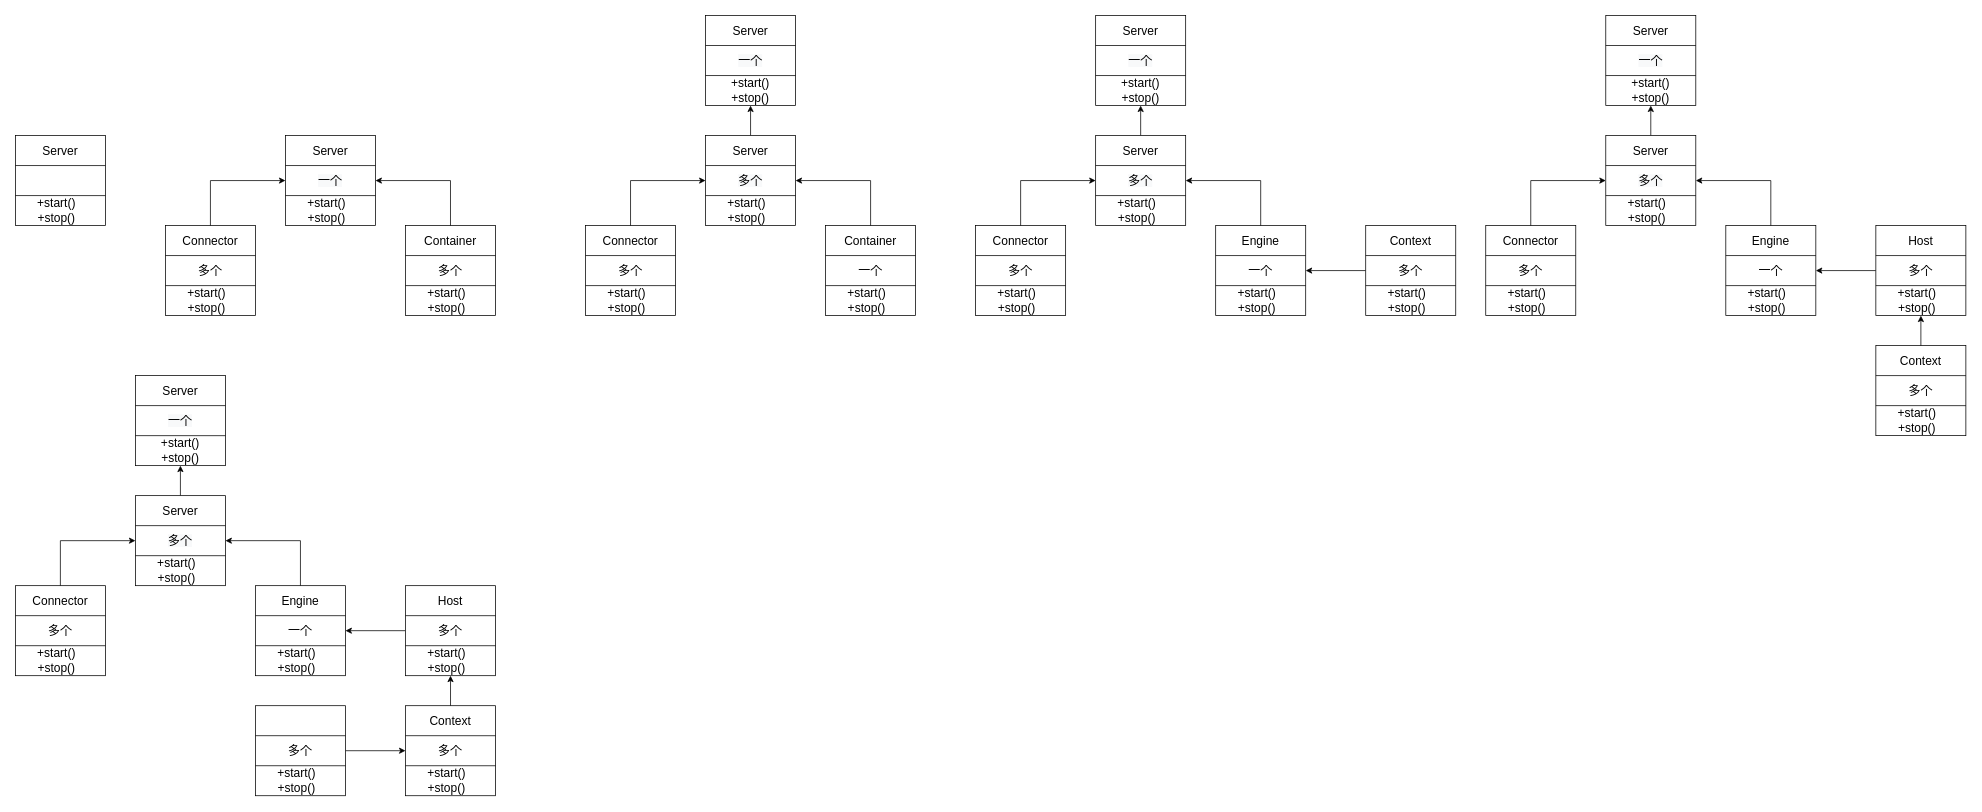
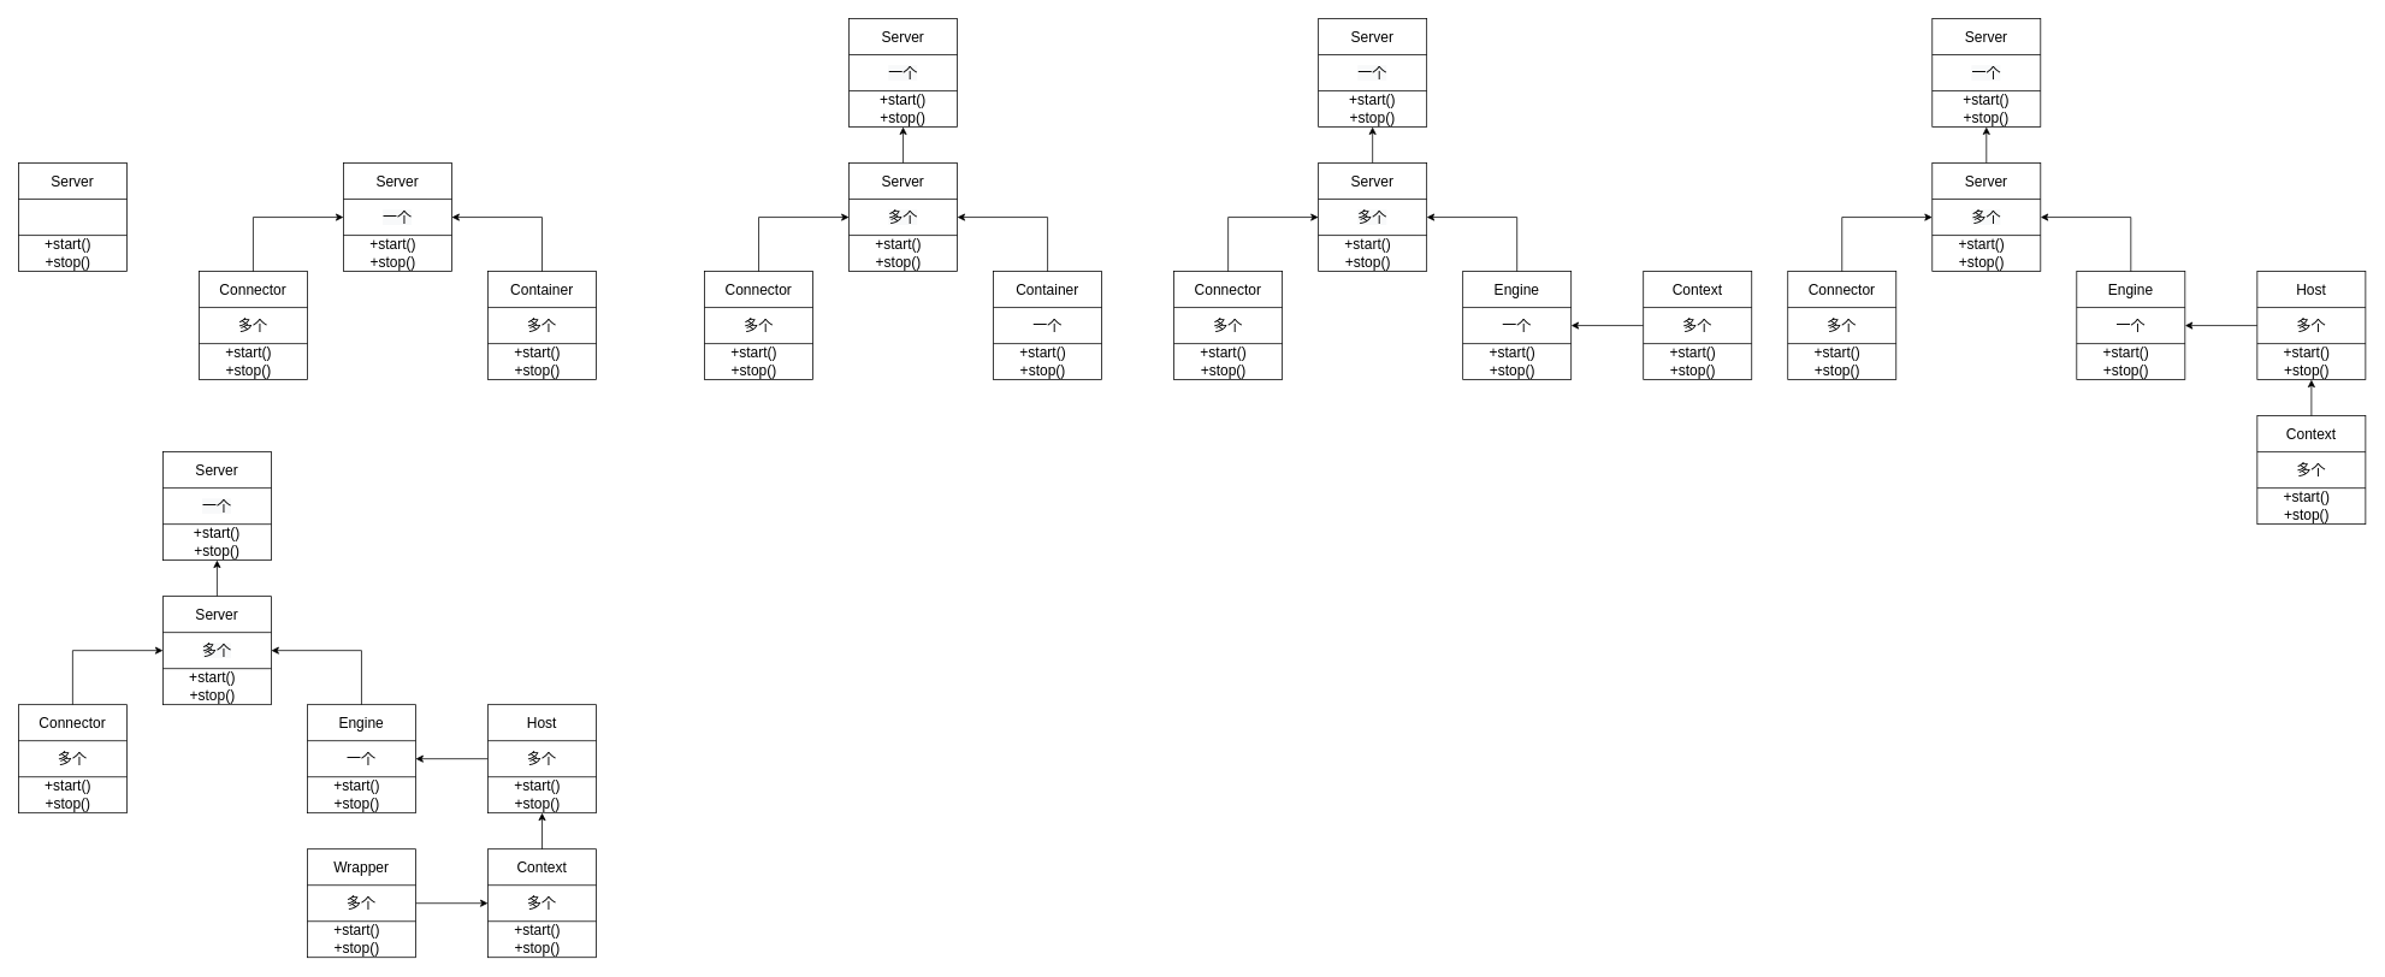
+ <mxCell id="151" value="Wrapper" style="text;html=1;strokeColor=none;fillColor=none;align=center;verticalAlign=middle;whiteSpace=wrap;rounded=0;fontSize=16;" vertex="1" parent="1"><mxGeometry x="370" y="940" width="60" height="40" as="geometry" /></mxCell>
